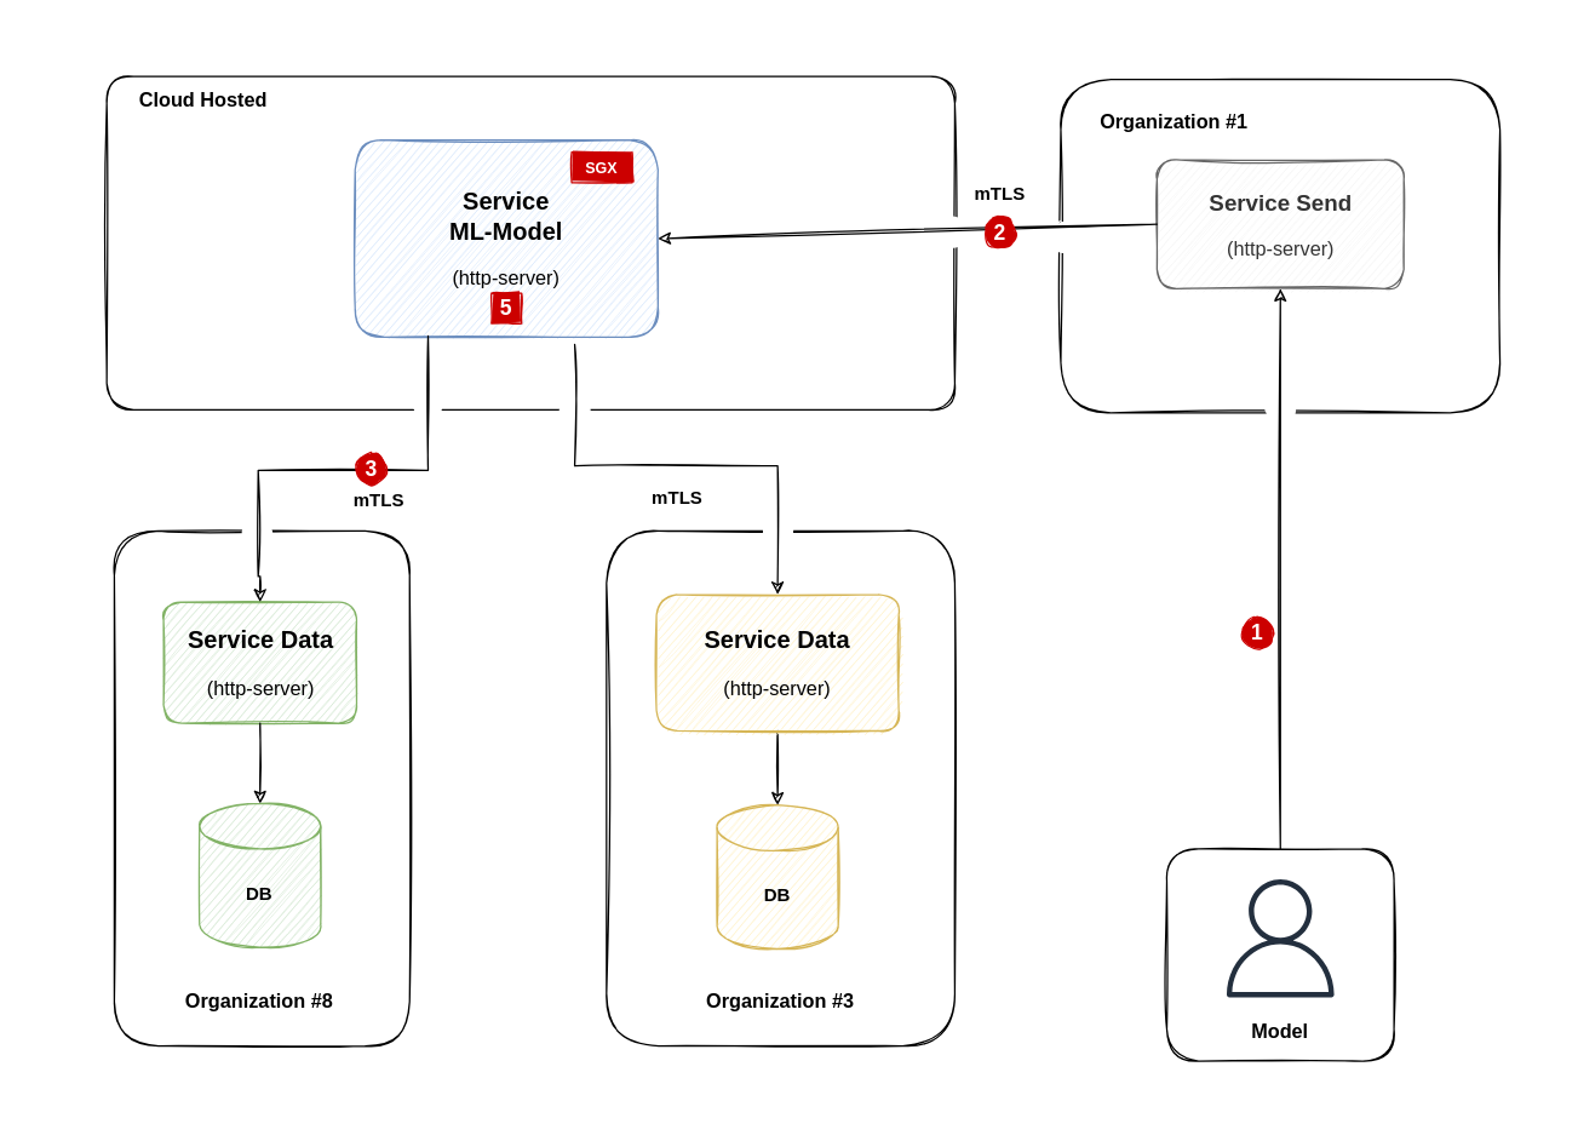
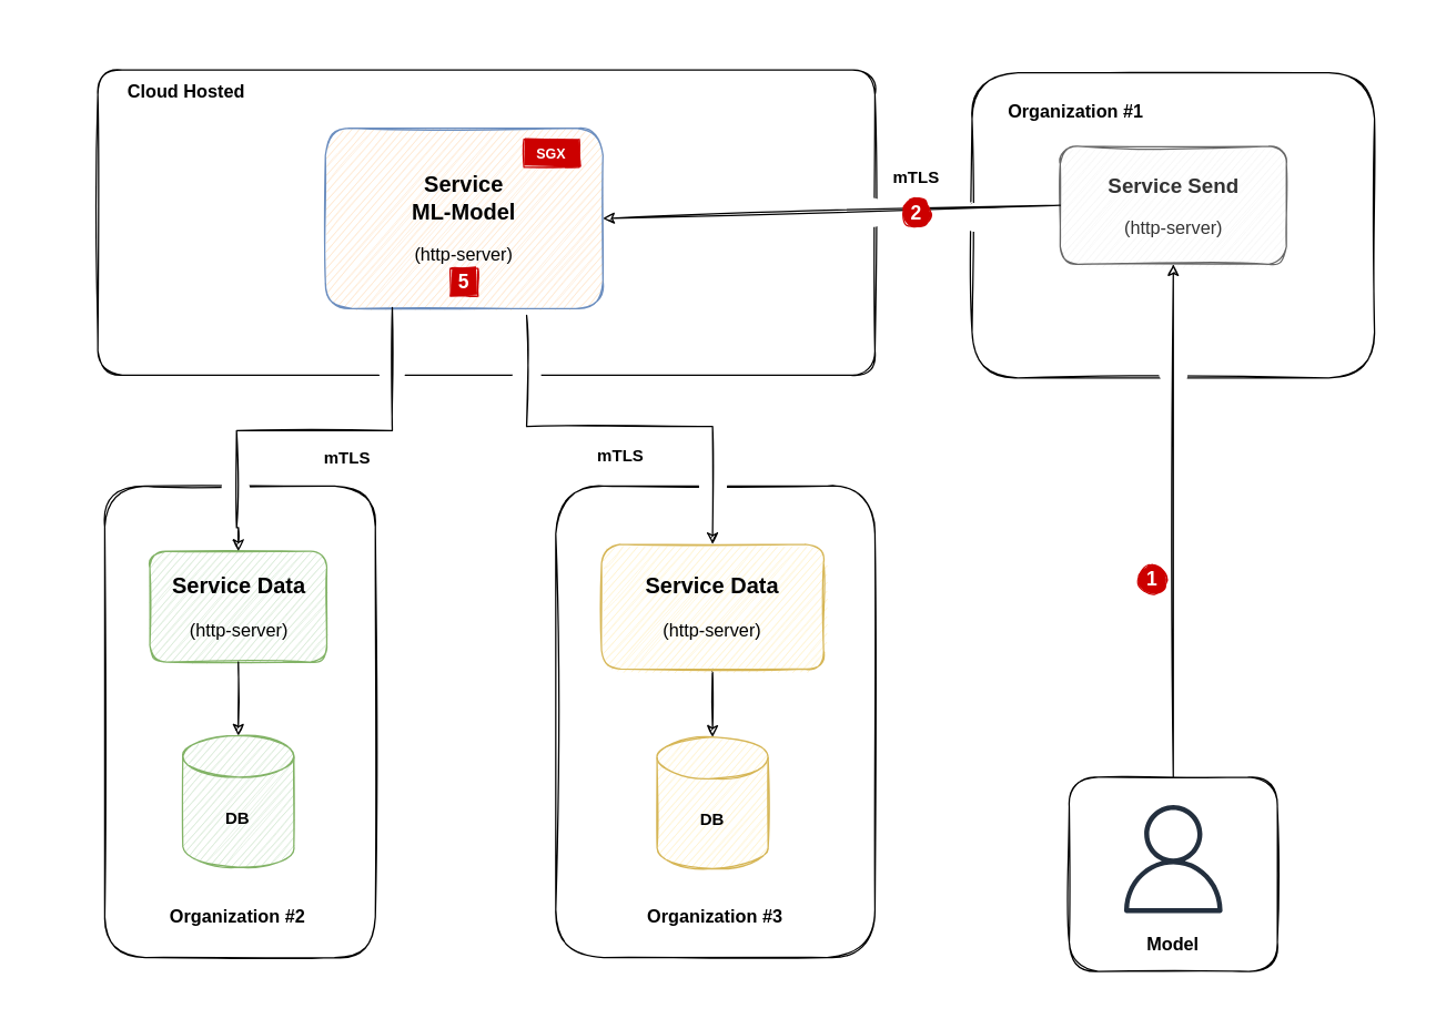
- <mxCell id="3" value="&lt;b style=&quot;font-size: 16px&quot;&gt;Service&lt;/b&gt;&lt;br&gt;&lt;b style=&quot;font-size: 16px&quot;&gt;ML-Model&lt;/b&gt;&lt;br&gt;&lt;br&gt;&lt;font style=&quot;font-size: 13px&quot;&gt;(http-server)&lt;/font&gt;" style="rounded=1;whiteSpace=wrap;html=1;sketch=1;fillColor=#dae8fc;strokeColor=#6c8ebf;" parent="1" vertex="1"><mxGeometry x="234" y="92" width="200" height="130" as="geometry" /></mxCell>
+ <mxCell id="3" value="&lt;b style=&quot;font-size: 16px&quot;&gt;Service&lt;/b&gt;&lt;br&gt;&lt;b style=&quot;font-size: 16px&quot;&gt;ML-Model&lt;/b&gt;&lt;br&gt;&lt;br&gt;&lt;font style=&quot;font-size: 13px&quot;&gt;(http-server)&lt;/font&gt;" style="rounded=1;whiteSpace=wrap;html=1;sketch=1;fillColor=#ffe6cc;strokeColor=#6c8ebf;" parent="1" vertex="1"><mxGeometry x="234" y="92" width="200" height="130" as="geometry" /></mxCell>
- <mxCell id="19" value="&lt;font color=&quot;#ffffff&quot;&gt;&lt;span style=&quot;font-size: 14px&quot;&gt;&lt;b&gt;3&lt;/b&gt;&lt;/span&gt;&lt;/font&gt;" style="ellipse;whiteSpace=wrap;html=1;sketch=1;strokeColor=#CC0000;fillColor=#CC0000;gradientColor=#CC0000;" parent="1" vertex="1"><mxGeometry x="235" y="299" width="20" height="20" as="geometry" /></mxCell>
- <mxCell id="7" value="&lt;font style=&quot;font-size: 13px&quot;&gt;&lt;b&gt;Organization #8&lt;/b&gt;&lt;/font&gt;" style="text;html=1;strokeColor=none;fillColor=none;align=center;verticalAlign=middle;whiteSpace=wrap;rounded=0;sketch=1;" parent="1" vertex="1"><mxGeometry x="116.25" y="650" width="110" height="20" as="geometry" /></mxCell>
+ <mxCell id="7" value="&lt;font style=&quot;font-size: 13px&quot;&gt;&lt;b&gt;Organization #2&lt;/b&gt;&lt;/font&gt;" style="text;html=1;strokeColor=none;fillColor=none;align=center;verticalAlign=middle;whiteSpace=wrap;rounded=0;sketch=1;" parent="1" vertex="1"><mxGeometry x="116.25" y="650" width="110" height="20" as="geometry" /></mxCell>
